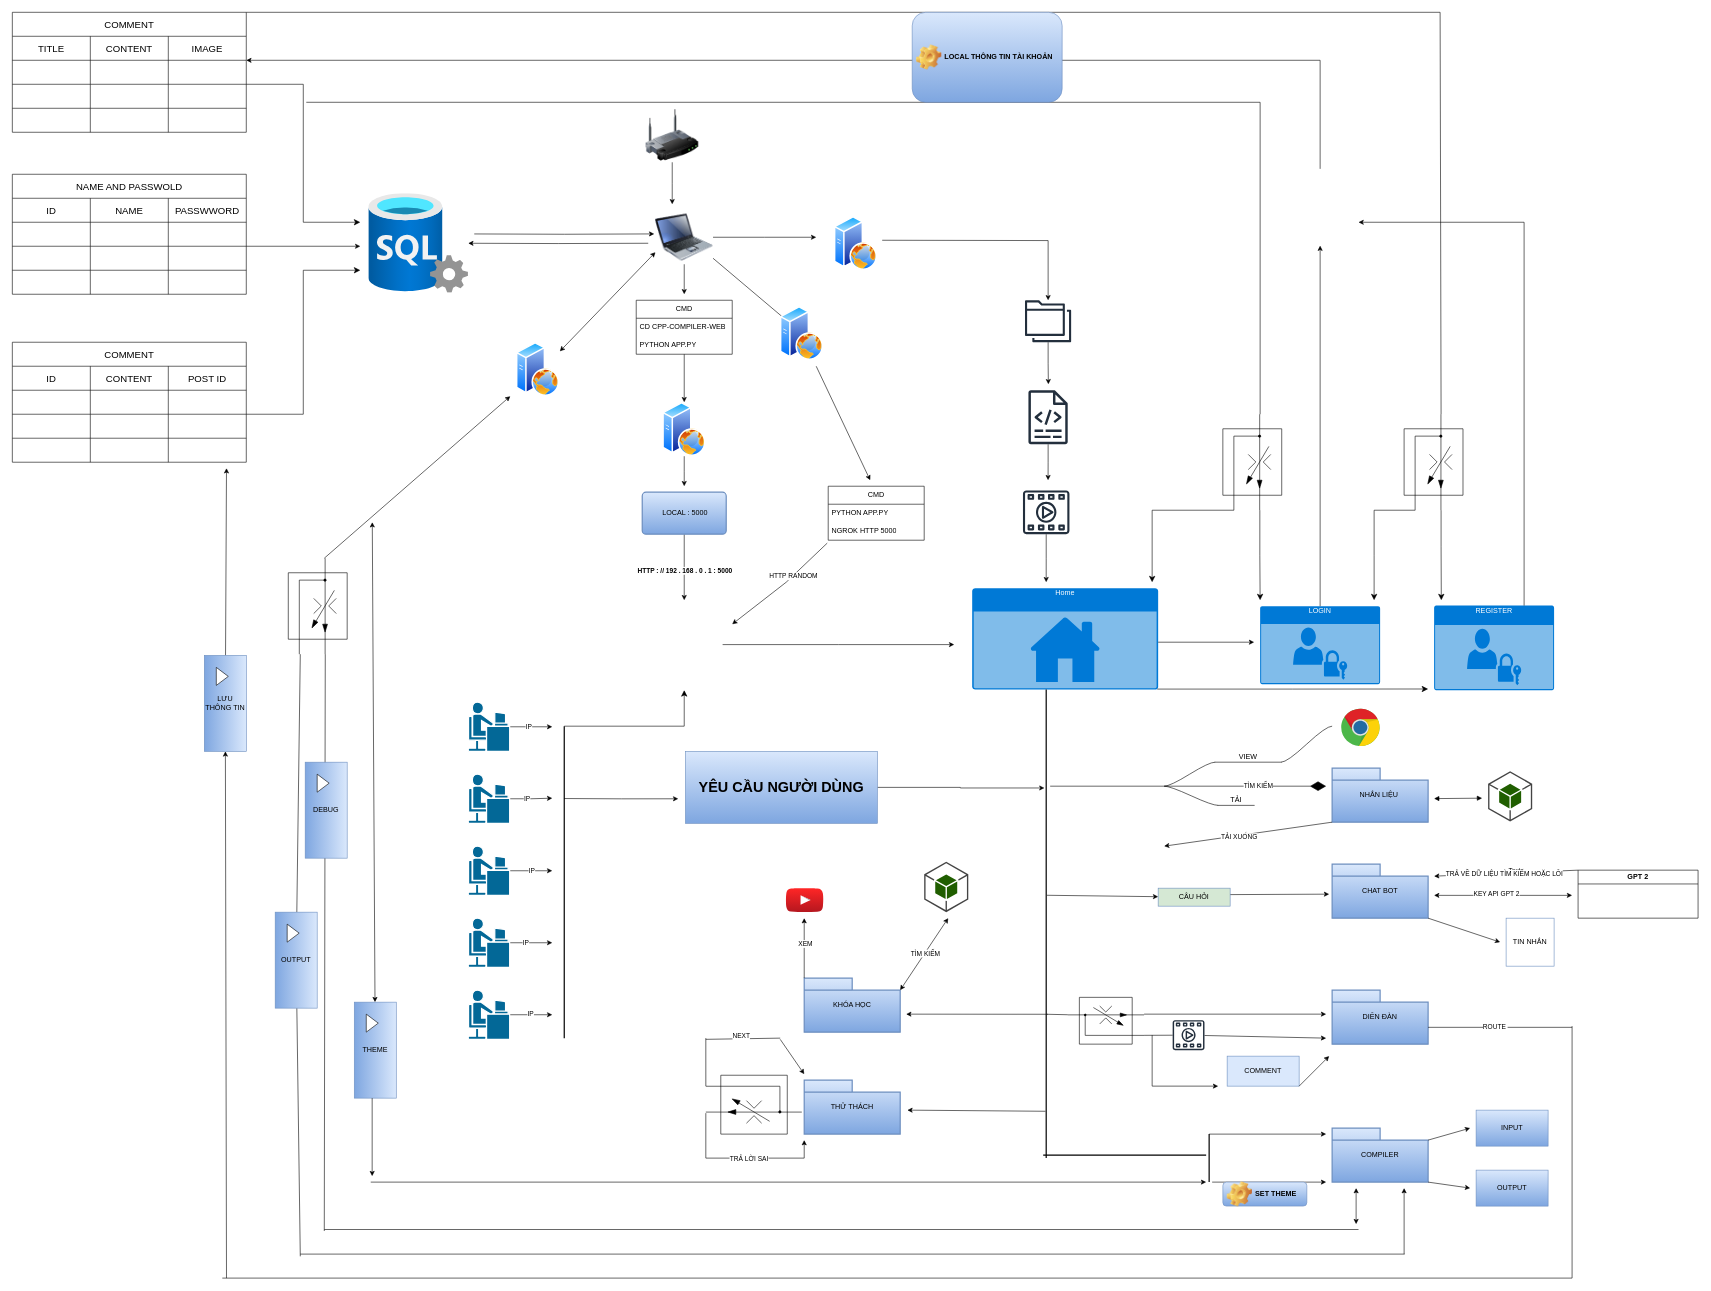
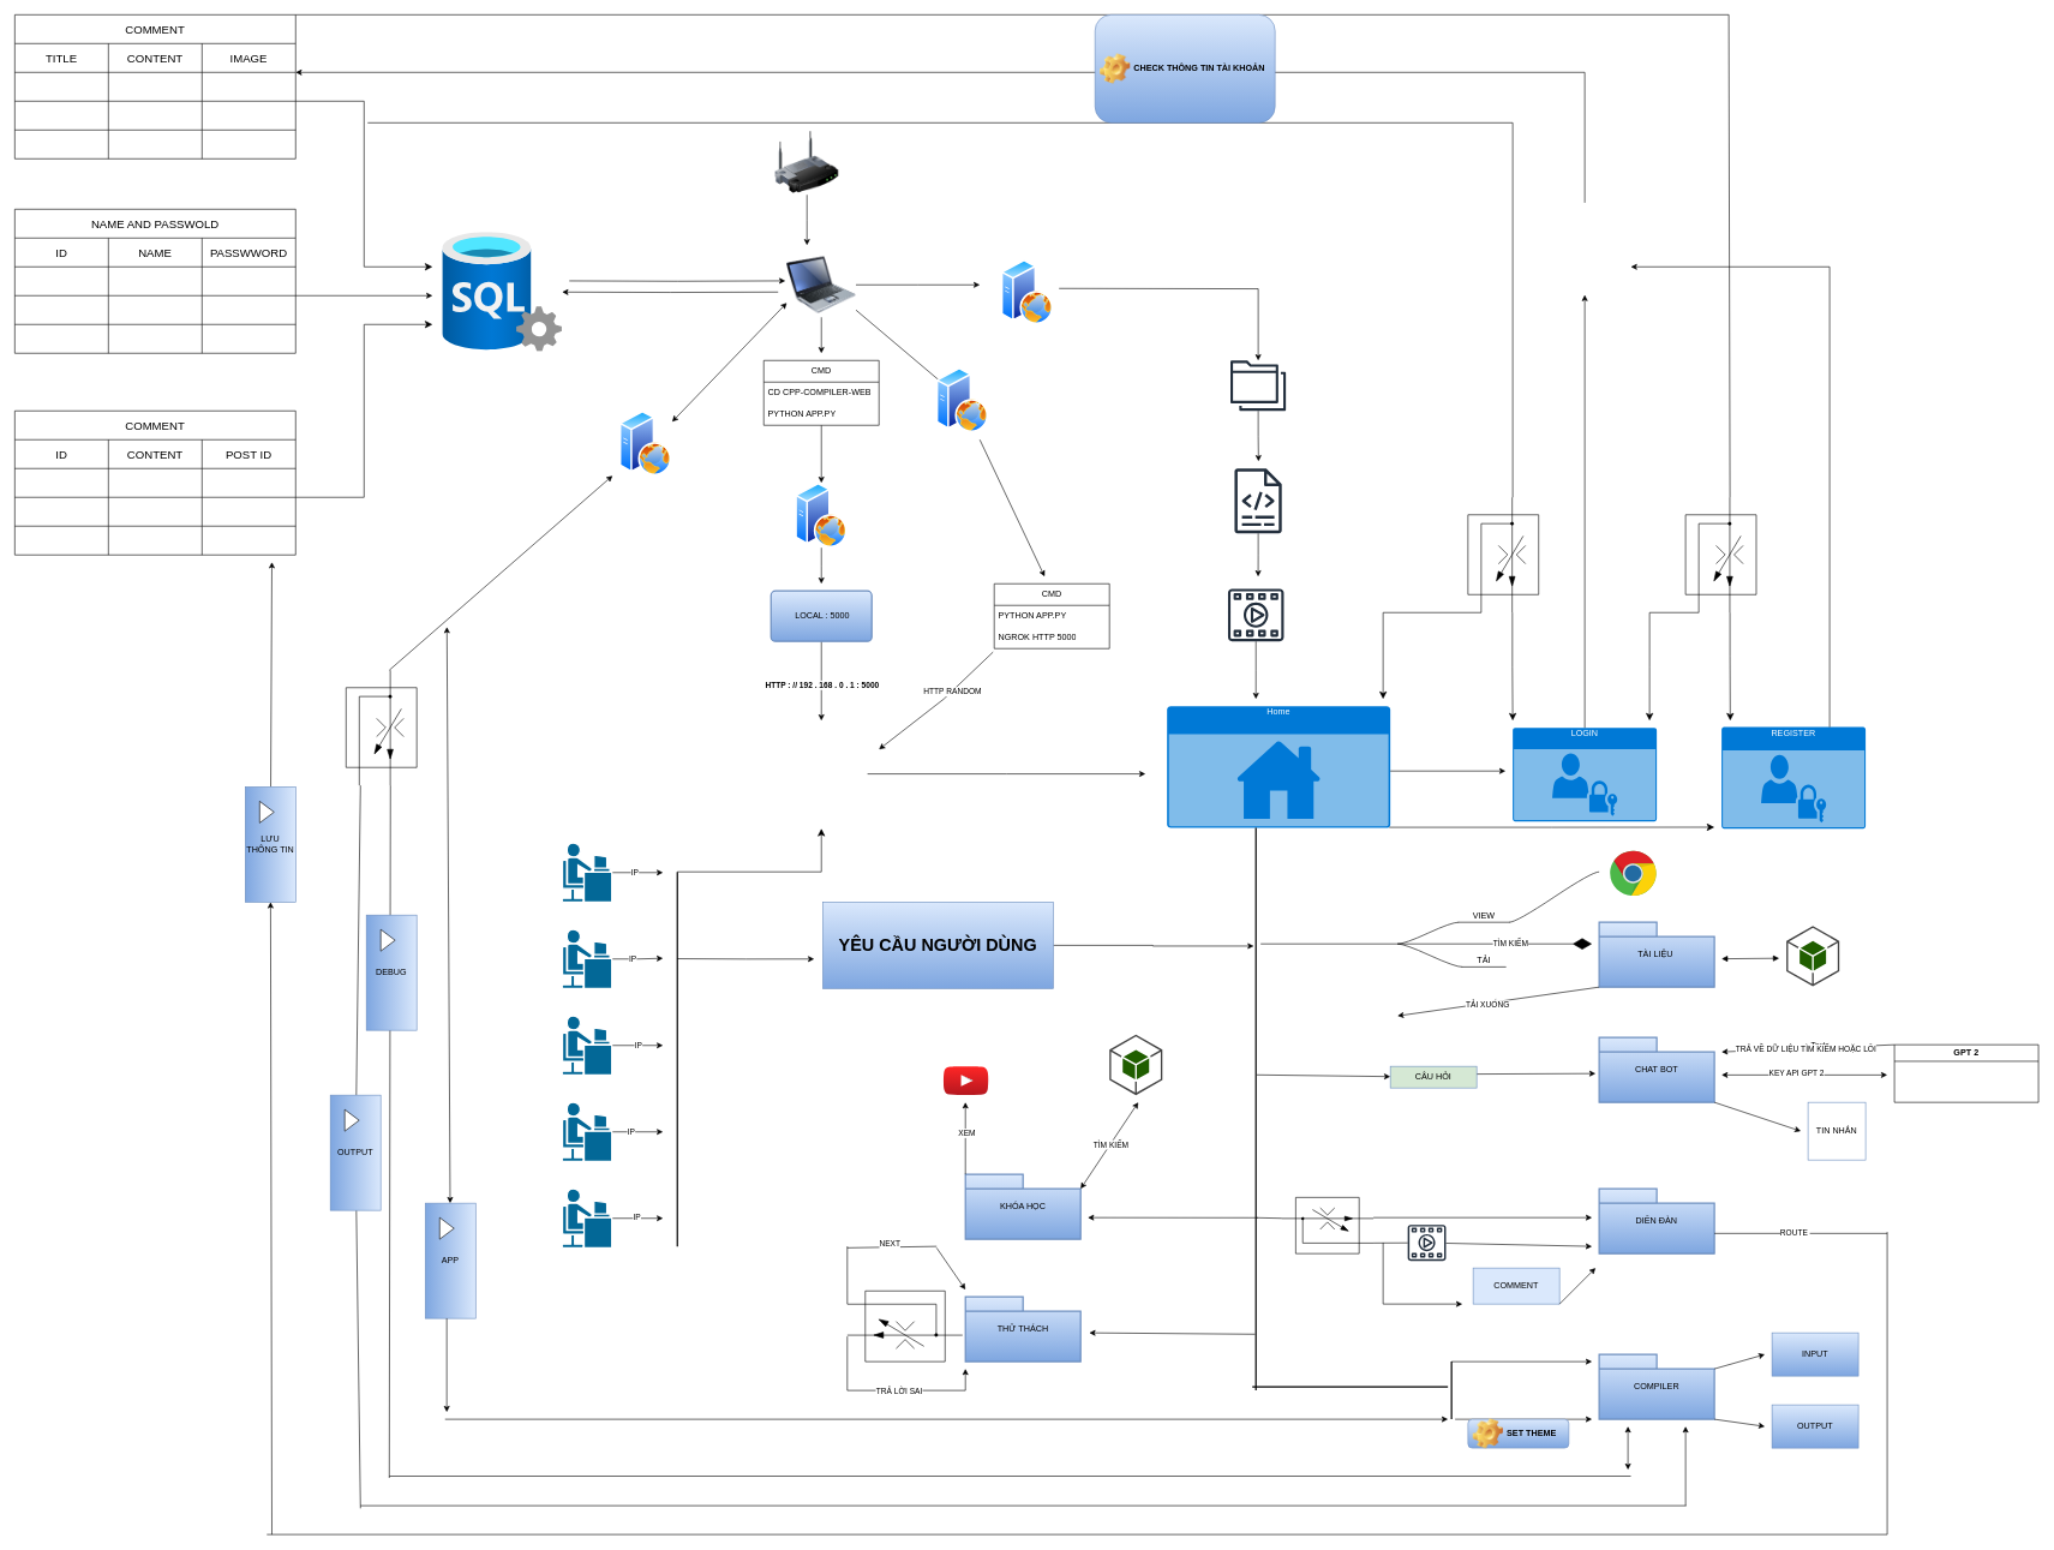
- <mxCell id="107" value="LOCAL THÔNG TIN TÀI KHOẢN" style="label;whiteSpace=wrap;html=1;image=img/clipart/Gear_128x128.png;fillColor=#dae8fc;gradientColor=#7ea6e0;strokeColor=#6c8ebf;" parent="1" vertex="1"><mxGeometry x="1520" y="20" width="250" height="150" as="geometry" /></mxCell>
+ <mxCell id="107" value="CHECK THÔNG TIN TÀI KHOẢN" style="label;whiteSpace=wrap;html=1;image=img/clipart/Gear_128x128.png;fillColor=#dae8fc;gradientColor=#7ea6e0;strokeColor=#6c8ebf;" parent="1" vertex="1"><mxGeometry x="1520" y="20" width="250" height="150" as="geometry" /></mxCell>
- <mxCell id="185" value="VIEW" style="whiteSpace=wrap;html=1;shape=partialRectangle;top=0;left=0;bottom=1;right=0;points=[[0,1],[1,1]];fillColor=none;align=center;verticalAlign=bottom;routingCenterY=0.5;snapToPoint=1;recursiveResize=0;autosize=1;treeFolding=1;treeMoving=1;newEdgeStyle={&quot;edgeStyle&quot;:&quot;entityRelationEdgeStyle&quot;,&quot;startArrow&quot;:&quot;none&quot;,&quot;endArrow&quot;:&quot;none&quot;,&quot;segment&quot;:10,&quot;curved&quot;:1,&quot;sourcePerimeterSpacing&quot;:0,&quot;targetPerimeterSpacing&quot;:0};" vertex="1" parent="1"><mxGeometry x="2025" y="1250" width="110" height="20" as="geometry" /></mxCell>
+ <mxCell id="185" value="VIEW" style="whiteSpace=wrap;html=1;shape=partialRectangle;top=0;left=0;bottom=1;right=0;points=[[0,1],[1,1]];fillColor=none;align=center;verticalAlign=bottom;routingCenterY=0.5;snapToPoint=1;recursiveResize=0;autosize=1;treeFolding=1;treeMoving=1;newEdgeStyle={&quot;edgeStyle&quot;:&quot;entityRelationEdgeStyle&quot;,&quot;startArrow&quot;:&quot;none&quot;,&quot;endArrow&quot;:&quot;none&quot;,&quot;segment&quot;:10,&quot;curved&quot;:1,&quot;sourcePerimeterSpacing&quot;:0,&quot;targetPerimeterSpacing&quot;:0};" vertex="1" parent="1"><mxGeometry x="2025" y="1250" width="70" height="30" as="geometry" /></mxCell>
- <mxCell id="183" value="NHẮN LIỆU&amp;nbsp;" style="shape=folder;tabWidth=80;tabHeight=20;tabPosition=left;strokeWidth=2;html=1;whiteSpace=wrap;align=center;fillColor=#dae8fc;gradientColor=#7ea6e0;strokeColor=#6c8ebf;" vertex="1" parent="1"><mxGeometry x="2220" y="1280" width="160" height="90" as="geometry" /></mxCell>
+ <mxCell id="183" value="TÀI LIỆU&amp;nbsp;" style="shape=folder;tabWidth=80;tabHeight=20;tabPosition=left;strokeWidth=2;html=1;whiteSpace=wrap;align=center;fillColor=#dae8fc;gradientColor=#7ea6e0;strokeColor=#6c8ebf;" vertex="1" parent="1"><mxGeometry x="2220" y="1280" width="160" height="90" as="geometry" /></mxCell>
- <mxCell id="131" value="THEME" style="html=1;whiteSpace=wrap;container=1;recursiveResize=0;collapsible=0;direction=south;fillColor=#dae8fc;gradientColor=#7ea6e0;strokeColor=#6c8ebf;" parent="1" vertex="1"><mxGeometry x="590" y="1670" width="70" height="160" as="geometry" /></mxCell>
+ <mxCell id="131" value="APP" style="html=1;whiteSpace=wrap;container=1;recursiveResize=0;collapsible=0;direction=south;fillColor=#dae8fc;gradientColor=#7ea6e0;strokeColor=#6c8ebf;" parent="1" vertex="1"><mxGeometry x="590" y="1670" width="70" height="160" as="geometry" /></mxCell>
